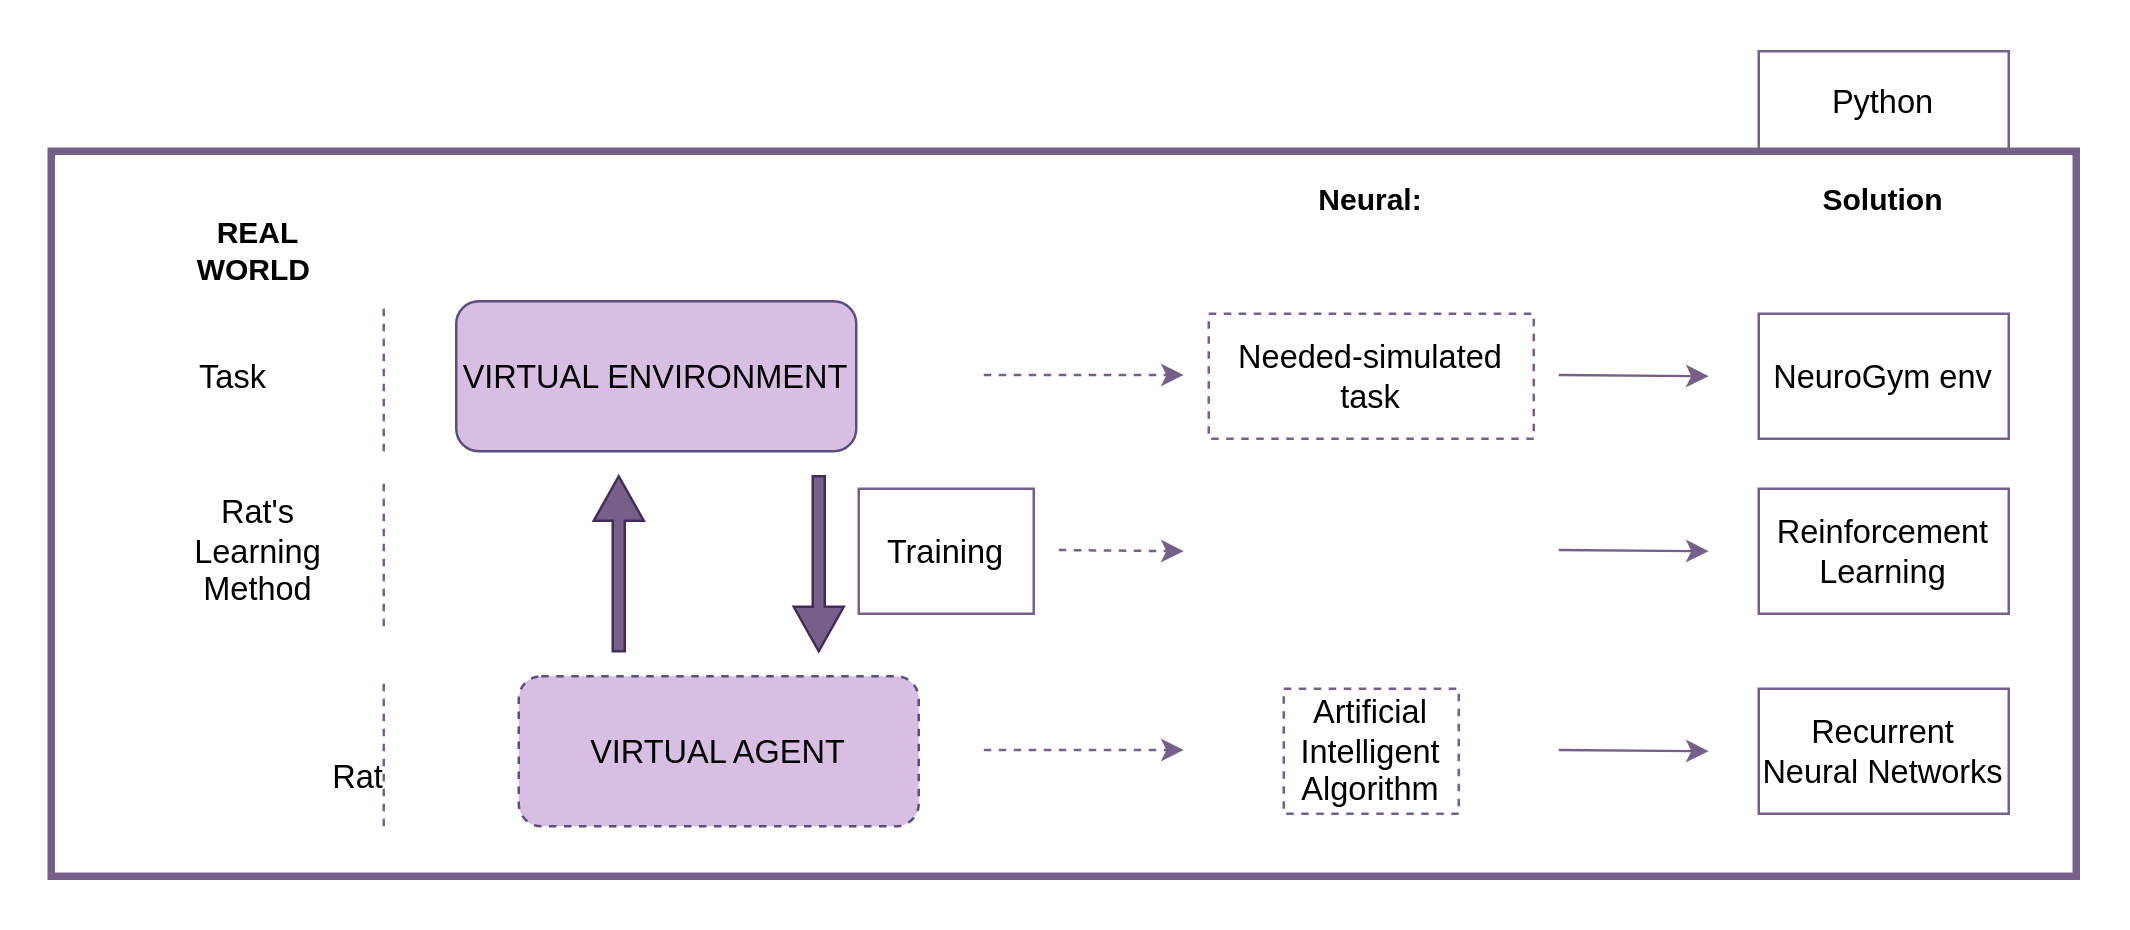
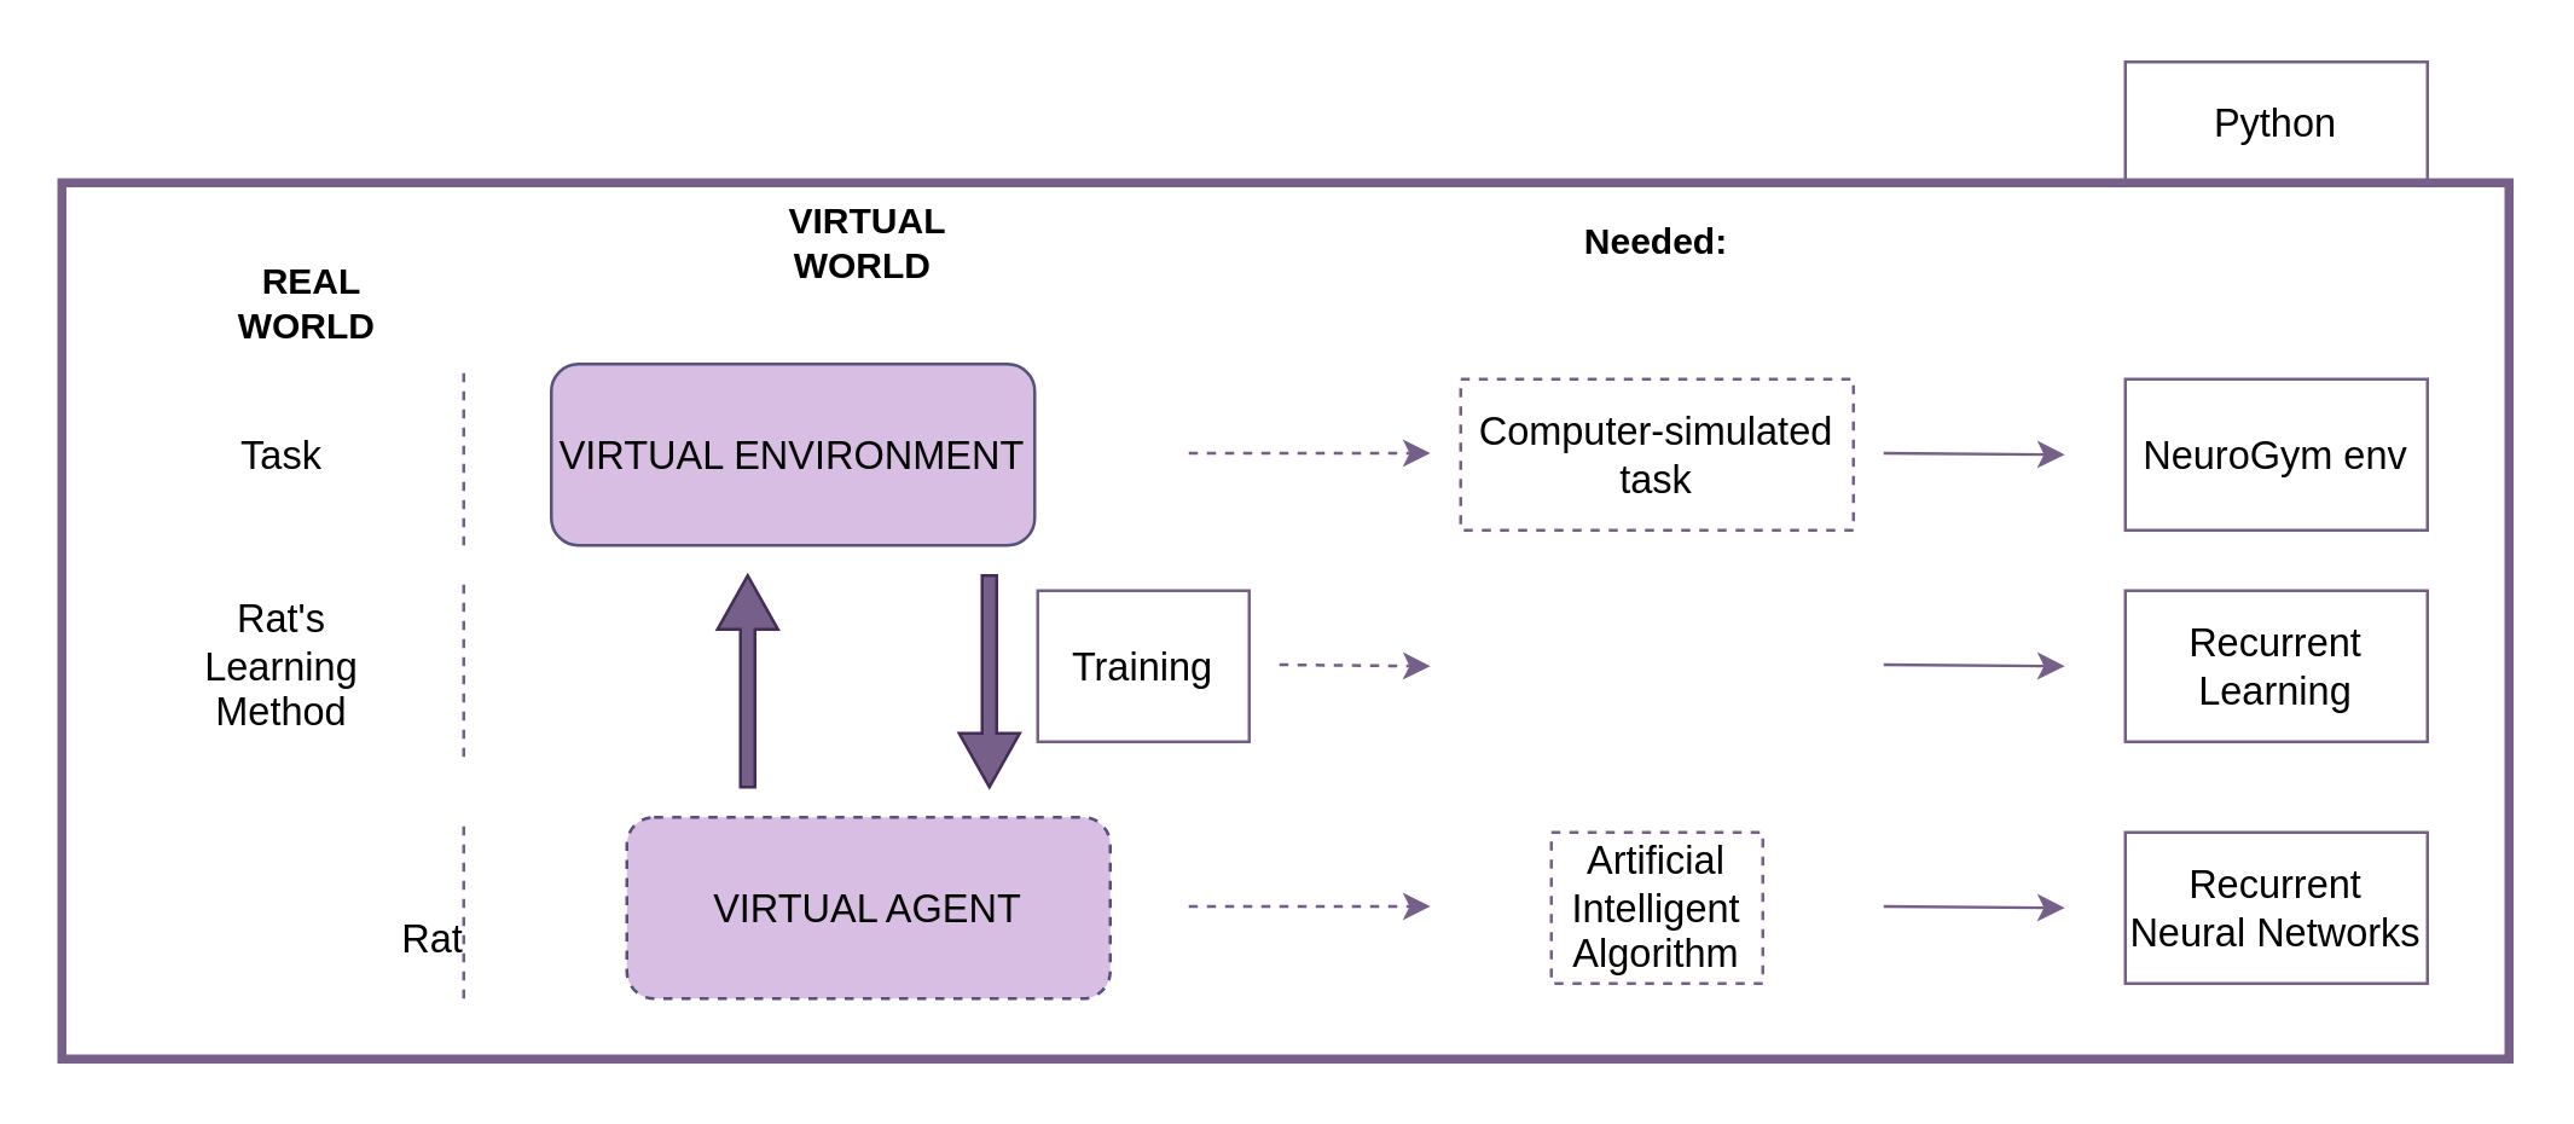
+ <mxCell id="17" value="VIRTUAL WORLD&amp;nbsp;" style="text;html=1;strokeColor=none;fillColor=none;align=center;verticalAlign=middle;whiteSpace=wrap;rounded=0;fontStyle=1" parent="1" vertex="1"><mxGeometry x="257" y="60" width="60" height="40" as="geometry" /></mxCell>
- <mxCell id="19" value="Neural:" style="text;html=1;strokeColor=none;fillColor=none;align=center;verticalAlign=middle;whiteSpace=wrap;rounded=0;fontStyle=1" parent="1" vertex="1"><mxGeometry x="518" y="60" width="60" height="40" as="geometry" /></mxCell>
+ <mxCell id="19" value="Needed:" style="text;html=1;strokeColor=none;fillColor=none;align=center;verticalAlign=middle;whiteSpace=wrap;rounded=0;fontStyle=1" parent="1" vertex="1"><mxGeometry x="518" y="60" width="60" height="40" as="geometry" /></mxCell>
- <mxCell id="25" value="Solution" style="text;html=1;strokeColor=none;fillColor=none;align=center;verticalAlign=middle;whiteSpace=wrap;rounded=0;fontStyle=1" parent="1" vertex="1"><mxGeometry x="723" y="60" width="60" height="40" as="geometry" /></mxCell>
- <mxCell id="20" value="Needed-simulated task" style="text;html=1;strokeColor=#76608A;fillColor=none;align=center;verticalAlign=middle;whiteSpace=wrap;rounded=0;dashed=1;fontSize=13;" parent="1" vertex="1"><mxGeometry x="483" y="125" width="130" height="50" as="geometry" /></mxCell>
+ <mxCell id="20" value="Computer-simulated task" style="text;html=1;strokeColor=#76608A;fillColor=none;align=center;verticalAlign=middle;whiteSpace=wrap;rounded=0;dashed=1;fontSize=13;" parent="1" vertex="1"><mxGeometry x="483" y="125" width="130" height="50" as="geometry" /></mxCell>
- <mxCell id="11" value="Rat's Learning Method" style="text;html=1;strokeColor=none;fillColor=none;align=center;verticalAlign=middle;whiteSpace=wrap;rounded=0;fontSize=13;" parent="1" vertex="1"><mxGeometry x="73" y="200" width="60" height="40" as="geometry" /></mxCell>
+ <mxCell id="11" value="Rat's Learning Method" style="text;html=1;strokeColor=none;fillColor=none;align=center;verticalAlign=middle;whiteSpace=wrap;rounded=0;fontSize=13;" parent="1" vertex="1"><mxGeometry x="63" y="200" width="60" height="40" as="geometry" /></mxCell>
- <mxCell id="27" value="Reinforcement Learning" style="text;html=1;strokeColor=#76608A;fillColor=none;align=center;verticalAlign=middle;whiteSpace=wrap;rounded=0;fontSize=13;" parent="1" vertex="1"><mxGeometry x="703" y="195" width="100" height="50" as="geometry" /></mxCell>
+ <mxCell id="27" value="Recurrent Learning" style="text;html=1;strokeColor=#76608A;fillColor=none;align=center;verticalAlign=middle;whiteSpace=wrap;rounded=0;fontSize=13;" parent="1" vertex="1"><mxGeometry x="703" y="195" width="100" height="50" as="geometry" /></mxCell>
